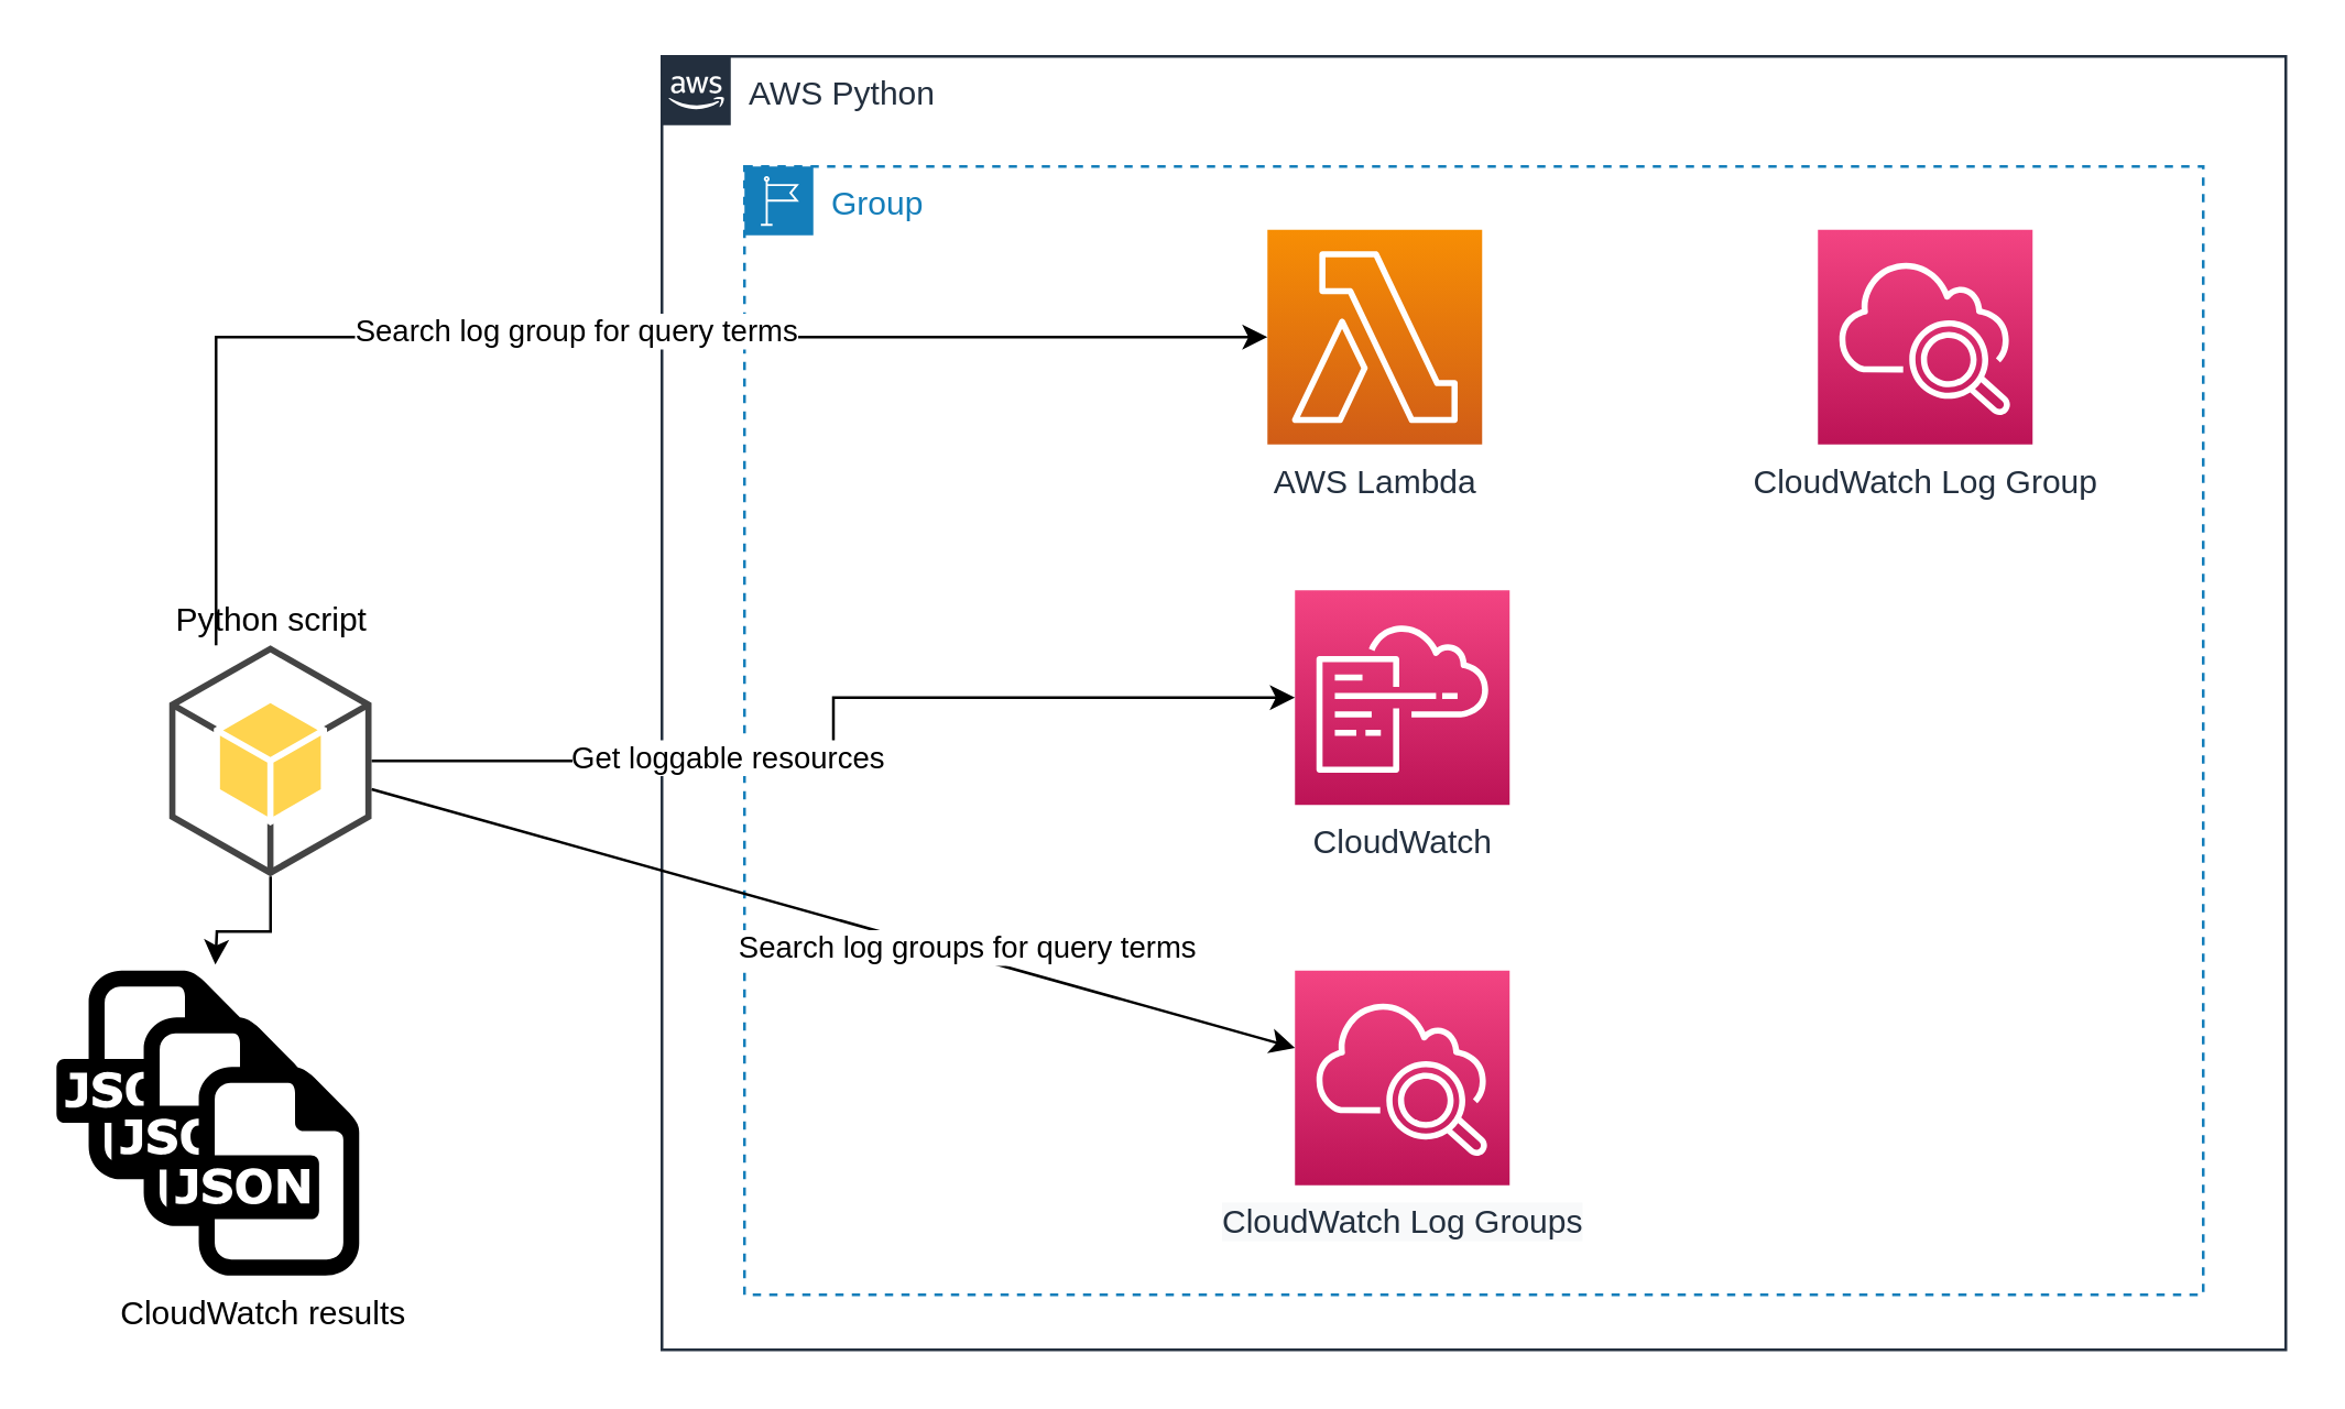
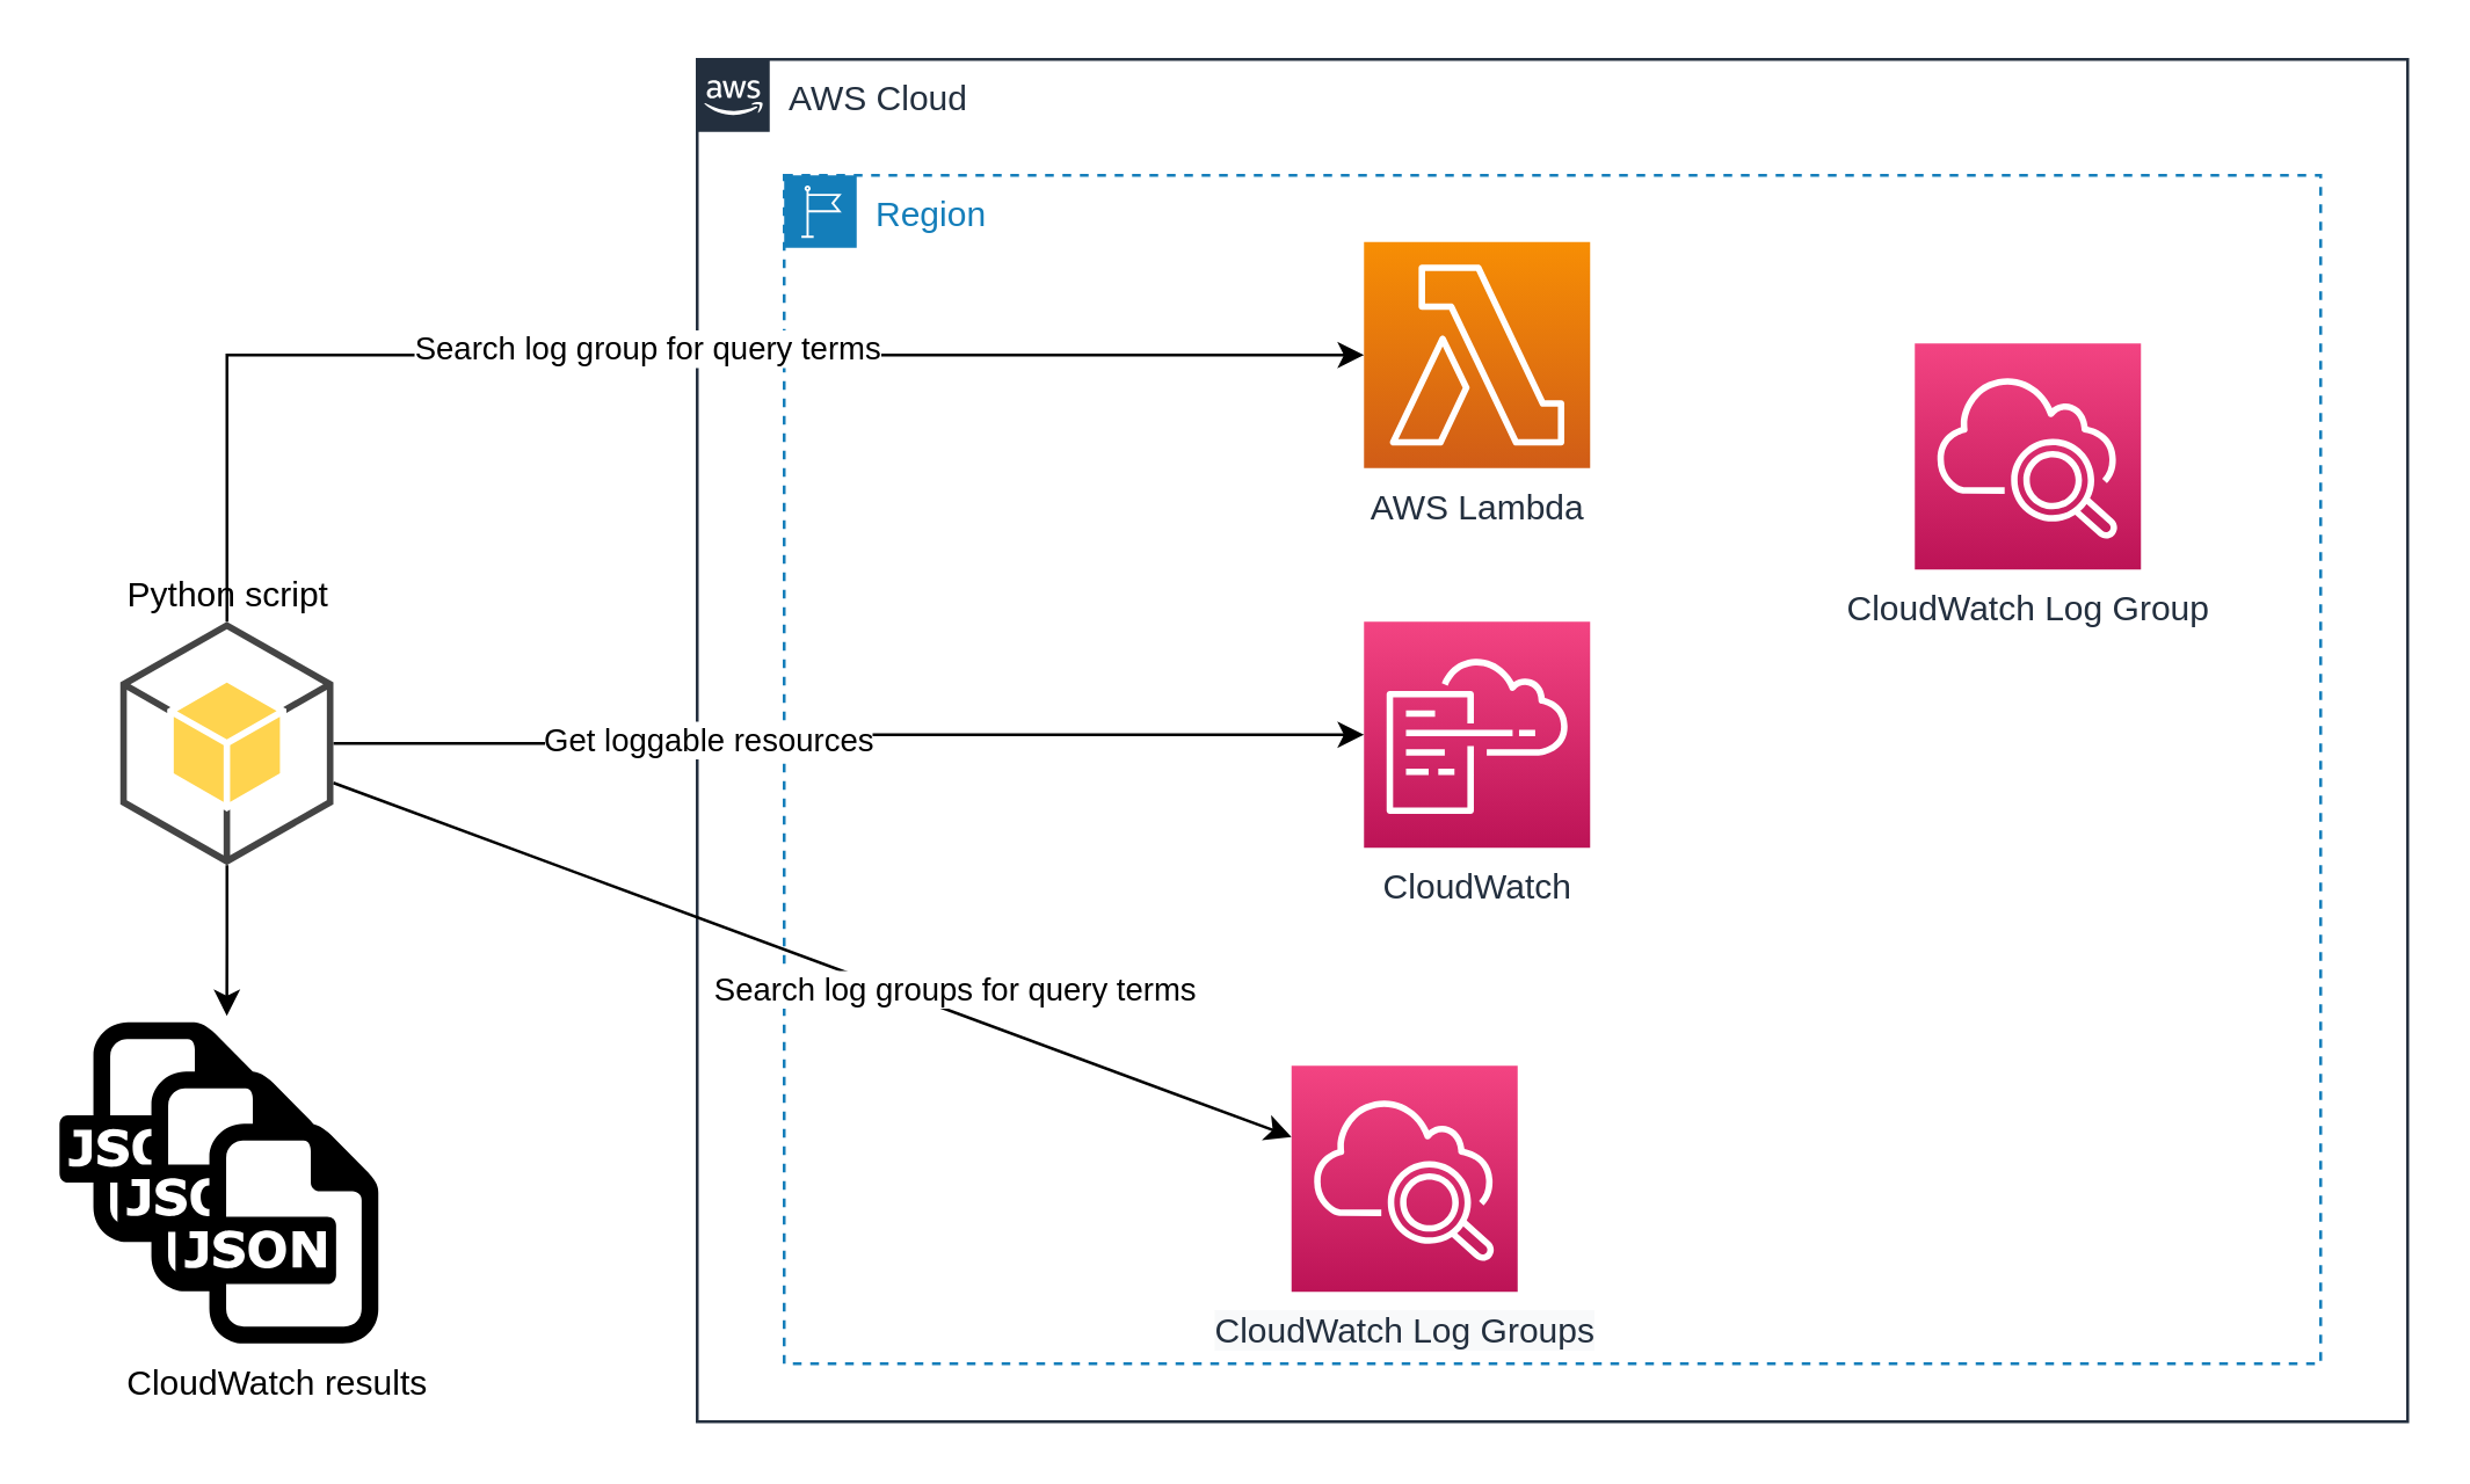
- <mxCell id="2" value="AWS Python" style="points=[[0,0],[0.25,0],[0.5,0],[0.75,0],[1,0],[1,0.25],[1,0.5],[1,0.75],[1,1],[0.75,1],[0.5,1],[0.25,1],[0,1],[0,0.75],[0,0.5],[0,0.25]];outlineConnect=0;gradientColor=none;html=1;whiteSpace=wrap;fontSize=12;fontStyle=0;shape=mxgraph.aws4.group;grIcon=mxgraph.aws4.group_aws_cloud_alt;strokeColor=#232F3E;fillColor=none;verticalAlign=top;align=left;spacingLeft=30;fontColor=#232F3E;dashed=0;" vertex="1" parent="1"><mxGeometry x="240" y="20" width="590" height="470" as="geometry" /></mxCell>
+ <mxCell id="2" value="AWS Cloud" style="points=[[0,0],[0.25,0],[0.5,0],[0.75,0],[1,0],[1,0.25],[1,0.5],[1,0.75],[1,1],[0.75,1],[0.5,1],[0.25,1],[0,1],[0,0.75],[0,0.5],[0,0.25]];outlineConnect=0;gradientColor=none;html=1;whiteSpace=wrap;fontSize=12;fontStyle=0;shape=mxgraph.aws4.group;grIcon=mxgraph.aws4.group_aws_cloud_alt;strokeColor=#232F3E;fillColor=none;verticalAlign=top;align=left;spacingLeft=30;fontColor=#232F3E;dashed=0;" vertex="1" parent="1"><mxGeometry x="240" y="20" width="590" height="470" as="geometry" /></mxCell>
- <mxCell id="3" value="Group" style="points=[[0,0],[0.25,0],[0.5,0],[0.75,0],[1,0],[1,0.25],[1,0.5],[1,0.75],[1,1],[0.75,1],[0.5,1],[0.25,1],[0,1],[0,0.75],[0,0.5],[0,0.25]];outlineConnect=0;gradientColor=none;html=1;whiteSpace=wrap;fontSize=12;fontStyle=0;shape=mxgraph.aws4.group;grIcon=mxgraph.aws4.group_region;strokeColor=#147EBA;fillColor=none;verticalAlign=top;align=left;spacingLeft=30;fontColor=#147EBA;dashed=1;" vertex="1" parent="1"><mxGeometry x="270" y="60" width="530" height="410" as="geometry" /></mxCell>
+ <mxCell id="3" value="Region" style="points=[[0,0],[0.25,0],[0.5,0],[0.75,0],[1,0],[1,0.25],[1,0.5],[1,0.75],[1,1],[0.75,1],[0.5,1],[0.25,1],[0,1],[0,0.75],[0,0.5],[0,0.25]];outlineConnect=0;gradientColor=none;html=1;whiteSpace=wrap;fontSize=12;fontStyle=0;shape=mxgraph.aws4.group;grIcon=mxgraph.aws4.group_region;strokeColor=#147EBA;fillColor=none;verticalAlign=top;align=left;spacingLeft=30;fontColor=#147EBA;dashed=1;" vertex="1" parent="1"><mxGeometry x="270" y="60" width="530" height="410" as="geometry" /></mxCell>
- <mxCell id="14" value="AWS Lambda" style="points=[[0,0,0],[0.25,0,0],[0.5,0,0],[0.75,0,0],[1,0,0],[0,1,0],[0.25,1,0],[0.5,1,0],[0.75,1,0],[1,1,0],[0,0.25,0],[0,0.5,0],[0,0.75,0],[1,0.25,0],[1,0.5,0],[1,0.75,0]];outlineConnect=0;fontColor=#232F3E;gradientColor=#F78E04;gradientDirection=north;fillColor=#D05C17;strokeColor=#ffffff;dashed=0;verticalLabelPosition=bottom;verticalAlign=top;align=center;html=1;fontSize=12;fontStyle=0;aspect=fixed;shape=mxgraph.aws4.resourceIcon;resIcon=mxgraph.aws4.lambda;" vertex="1" parent="1"><mxGeometry x="460" y="83" width="78" height="78" as="geometry" /></mxCell>
+ <mxCell id="14" value="AWS Lambda" style="points=[[0,0,0],[0.25,0,0],[0.5,0,0],[0.75,0,0],[1,0,0],[0,1,0],[0.25,1,0],[0.5,1,0],[0.75,1,0],[1,1,0],[0,0.25,0],[0,0.5,0],[0,0.75,0],[1,0.25,0],[1,0.5,0],[1,0.75,0]];outlineConnect=0;fontColor=#232F3E;gradientColor=#F78E04;gradientDirection=north;fillColor=#D05C17;strokeColor=#ffffff;dashed=0;verticalLabelPosition=bottom;verticalAlign=top;align=center;html=1;fontSize=12;fontStyle=0;aspect=fixed;shape=mxgraph.aws4.resourceIcon;resIcon=mxgraph.aws4.lambda;" vertex="1" parent="1"><mxGeometry x="470" y="83" width="78" height="78" as="geometry" /></mxCell>
- <mxCell id="13" value="CloudWatch Log Group" style="points=[[0,0,0],[0.25,0,0],[0.5,0,0],[0.75,0,0],[1,0,0],[0,1,0],[0.25,1,0],[0.5,1,0],[0.75,1,0],[1,1,0],[0,0.25,0],[0,0.5,0],[0,0.75,0],[1,0.25,0],[1,0.5,0],[1,0.75,0]];points=[[0,0,0],[0.25,0,0],[0.5,0,0],[0.75,0,0],[1,0,0],[0,1,0],[0.25,1,0],[0.5,1,0],[0.75,1,0],[1,1,0],[0,0.25,0],[0,0.5,0],[0,0.75,0],[1,0.25,0],[1,0.5,0],[1,0.75,0]];outlineConnect=0;fontColor=#232F3E;gradientColor=#F34482;gradientDirection=north;fillColor=#BC1356;strokeColor=#ffffff;dashed=0;verticalLabelPosition=bottom;verticalAlign=top;align=center;html=1;fontSize=12;fontStyle=0;aspect=fixed;shape=mxgraph.aws4.resourceIcon;resIcon=mxgraph.aws4.cloudwatch_2;" vertex="1" parent="1"><mxGeometry x="660" y="83" width="78" height="78" as="geometry" /></mxCell>
+ <mxCell id="13" value="CloudWatch Log Group" style="points=[[0,0,0],[0.25,0,0],[0.5,0,0],[0.75,0,0],[1,0,0],[0,1,0],[0.25,1,0],[0.5,1,0],[0.75,1,0],[1,1,0],[0,0.25,0],[0,0.5,0],[0,0.75,0],[1,0.25,0],[1,0.5,0],[1,0.75,0]];points=[[0,0,0],[0.25,0,0],[0.5,0,0],[0.75,0,0],[1,0,0],[0,1,0],[0.25,1,0],[0.5,1,0],[0.75,1,0],[1,1,0],[0,0.25,0],[0,0.5,0],[0,0.75,0],[1,0.25,0],[1,0.5,0],[1,0.75,0]];outlineConnect=0;fontColor=#232F3E;gradientColor=#F34482;gradientDirection=north;fillColor=#BC1356;strokeColor=#ffffff;dashed=0;verticalLabelPosition=bottom;verticalAlign=top;align=center;html=1;fontSize=12;fontStyle=0;aspect=fixed;shape=mxgraph.aws4.resourceIcon;resIcon=mxgraph.aws4.cloudwatch_2;" vertex="1" parent="1"><mxGeometry x="660" y="118" width="78" height="78" as="geometry" /></mxCell>
- <mxCell id="12" value="Python script" style="outlineConnect=0;dashed=0;verticalLabelPosition=top;verticalAlign=bottom;align=center;html=1;shape=mxgraph.aws3.android;fillColor=#FFD44F;gradientColor=none;labelPosition=center;" vertex="1" parent="1"><mxGeometry x="61" y="234" width="73.5" height="84" as="geometry" /></mxCell>
+ <mxCell id="12" value="Python script" style="outlineConnect=0;dashed=0;verticalLabelPosition=top;verticalAlign=bottom;align=center;html=1;shape=mxgraph.aws3.android;fillColor=#FFD44F;gradientColor=none;labelPosition=center;" vertex="1" parent="1"><mxGeometry x="41" y="214" width="73.5" height="84" as="geometry" /></mxCell>
- <mxCell id="15" value="&lt;span style=&quot;color: rgb(35 , 47 , 62) ; font-family: &amp;#34;helvetica&amp;#34; ; font-size: 12px ; font-style: normal ; font-weight: 400 ; letter-spacing: normal ; text-align: center ; text-indent: 0px ; text-transform: none ; word-spacing: 0px ; background-color: rgb(248 , 249 , 250) ; display: inline ; float: none&quot;&gt;CloudWatch Log Groups&lt;/span&gt;" style="points=[[0,0,0],[0.25,0,0],[0.5,0,0],[0.75,0,0],[1,0,0],[0,1,0],[0.25,1,0],[0.5,1,0],[0.75,1,0],[1,1,0],[0,0.25,0],[0,0.5,0],[0,0.75,0],[1,0.25,0],[1,0.5,0],[1,0.75,0]];points=[[0,0,0],[0.25,0,0],[0.5,0,0],[0.75,0,0],[1,0,0],[0,1,0],[0.25,1,0],[0.5,1,0],[0.75,1,0],[1,1,0],[0,0.25,0],[0,0.5,0],[0,0.75,0],[1,0.25,0],[1,0.5,0],[1,0.75,0]];outlineConnect=0;fontColor=#232F3E;gradientColor=#F34482;gradientDirection=north;fillColor=#BC1356;strokeColor=#ffffff;dashed=0;verticalLabelPosition=bottom;verticalAlign=top;align=center;html=1;fontSize=12;fontStyle=0;aspect=fixed;shape=mxgraph.aws4.resourceIcon;resIcon=mxgraph.aws4.cloudwatch_2;" vertex="1" parent="1"><mxGeometry x="470" y="352.2" width="78" height="78" as="geometry" /></mxCell>
+ <mxCell id="15" value="&lt;span style=&quot;color: rgb(35 , 47 , 62) ; font-family: &amp;#34;helvetica&amp;#34; ; font-size: 12px ; font-style: normal ; font-weight: 400 ; letter-spacing: normal ; text-align: center ; text-indent: 0px ; text-transform: none ; word-spacing: 0px ; background-color: rgb(248 , 249 , 250) ; display: inline ; float: none&quot;&gt;CloudWatch Log Groups&lt;/span&gt;" style="points=[[0,0,0],[0.25,0,0],[0.5,0,0],[0.75,0,0],[1,0,0],[0,1,0],[0.25,1,0],[0.5,1,0],[0.75,1,0],[1,1,0],[0,0.25,0],[0,0.5,0],[0,0.75,0],[1,0.25,0],[1,0.5,0],[1,0.75,0]];points=[[0,0,0],[0.25,0,0],[0.5,0,0],[0.75,0,0],[1,0,0],[0,1,0],[0.25,1,0],[0.5,1,0],[0.75,1,0],[1,1,0],[0,0.25,0],[0,0.5,0],[0,0.75,0],[1,0.25,0],[1,0.5,0],[1,0.75,0]];outlineConnect=0;fontColor=#232F3E;gradientColor=#F34482;gradientDirection=north;fillColor=#BC1356;strokeColor=#ffffff;dashed=0;verticalLabelPosition=bottom;verticalAlign=top;align=center;html=1;fontSize=12;fontStyle=0;aspect=fixed;shape=mxgraph.aws4.resourceIcon;resIcon=mxgraph.aws4.cloudwatch_2;" vertex="1" parent="1"><mxGeometry x="445" y="367.2" width="78" height="78" as="geometry" /></mxCell>
